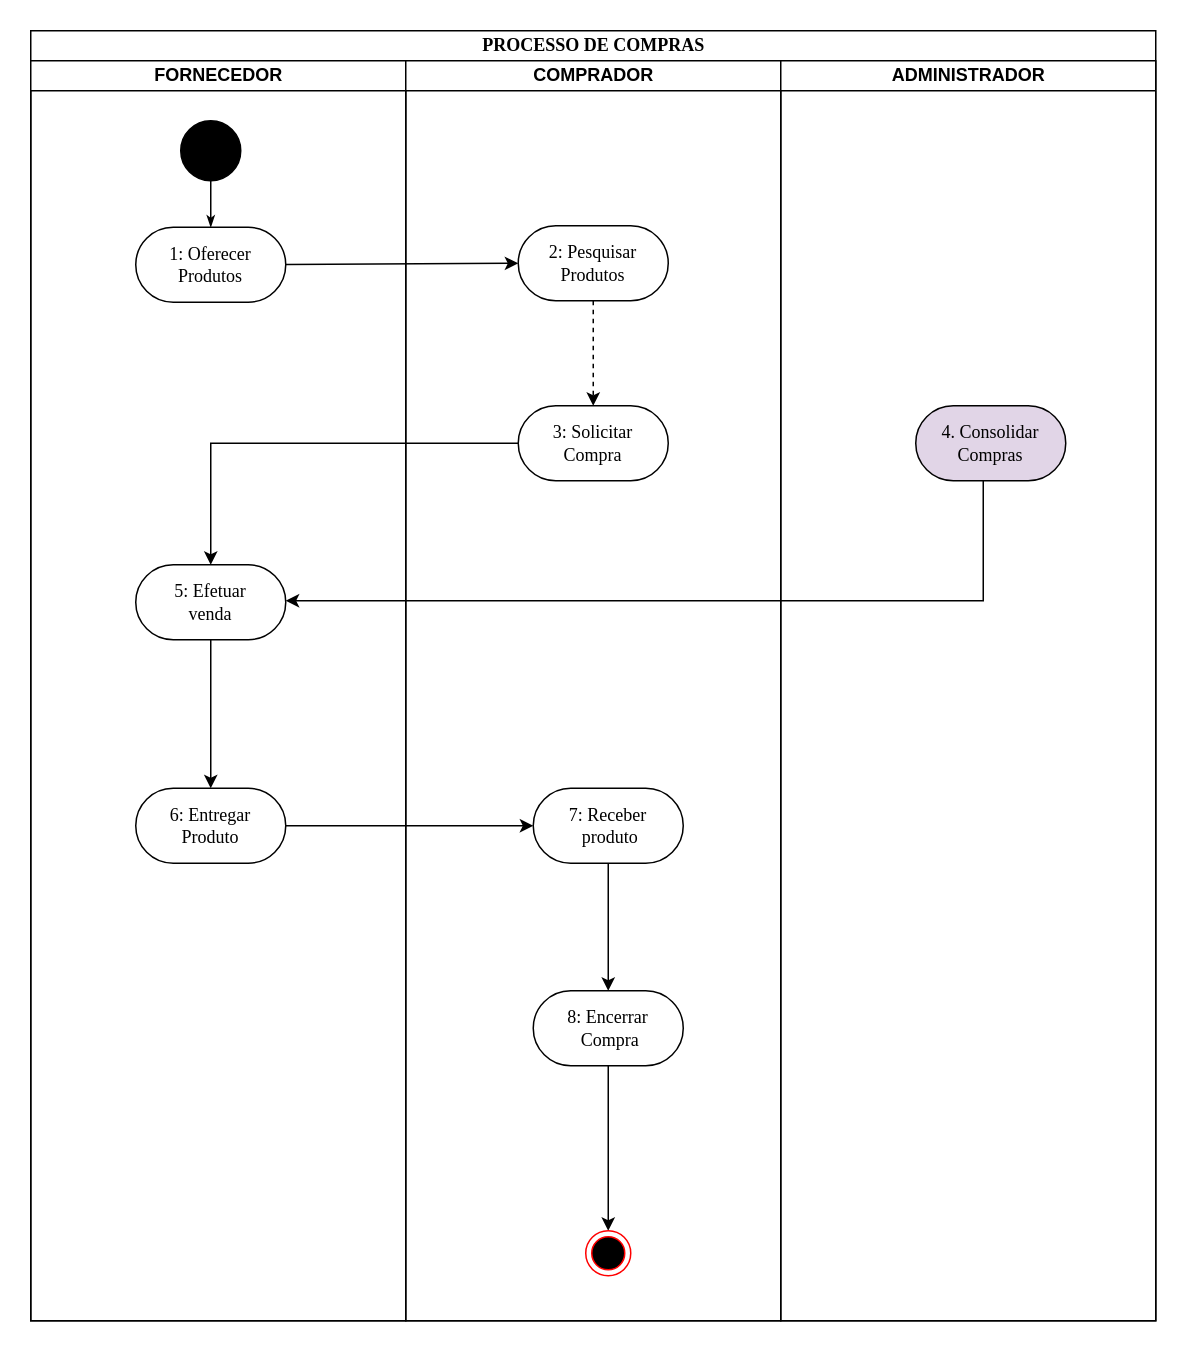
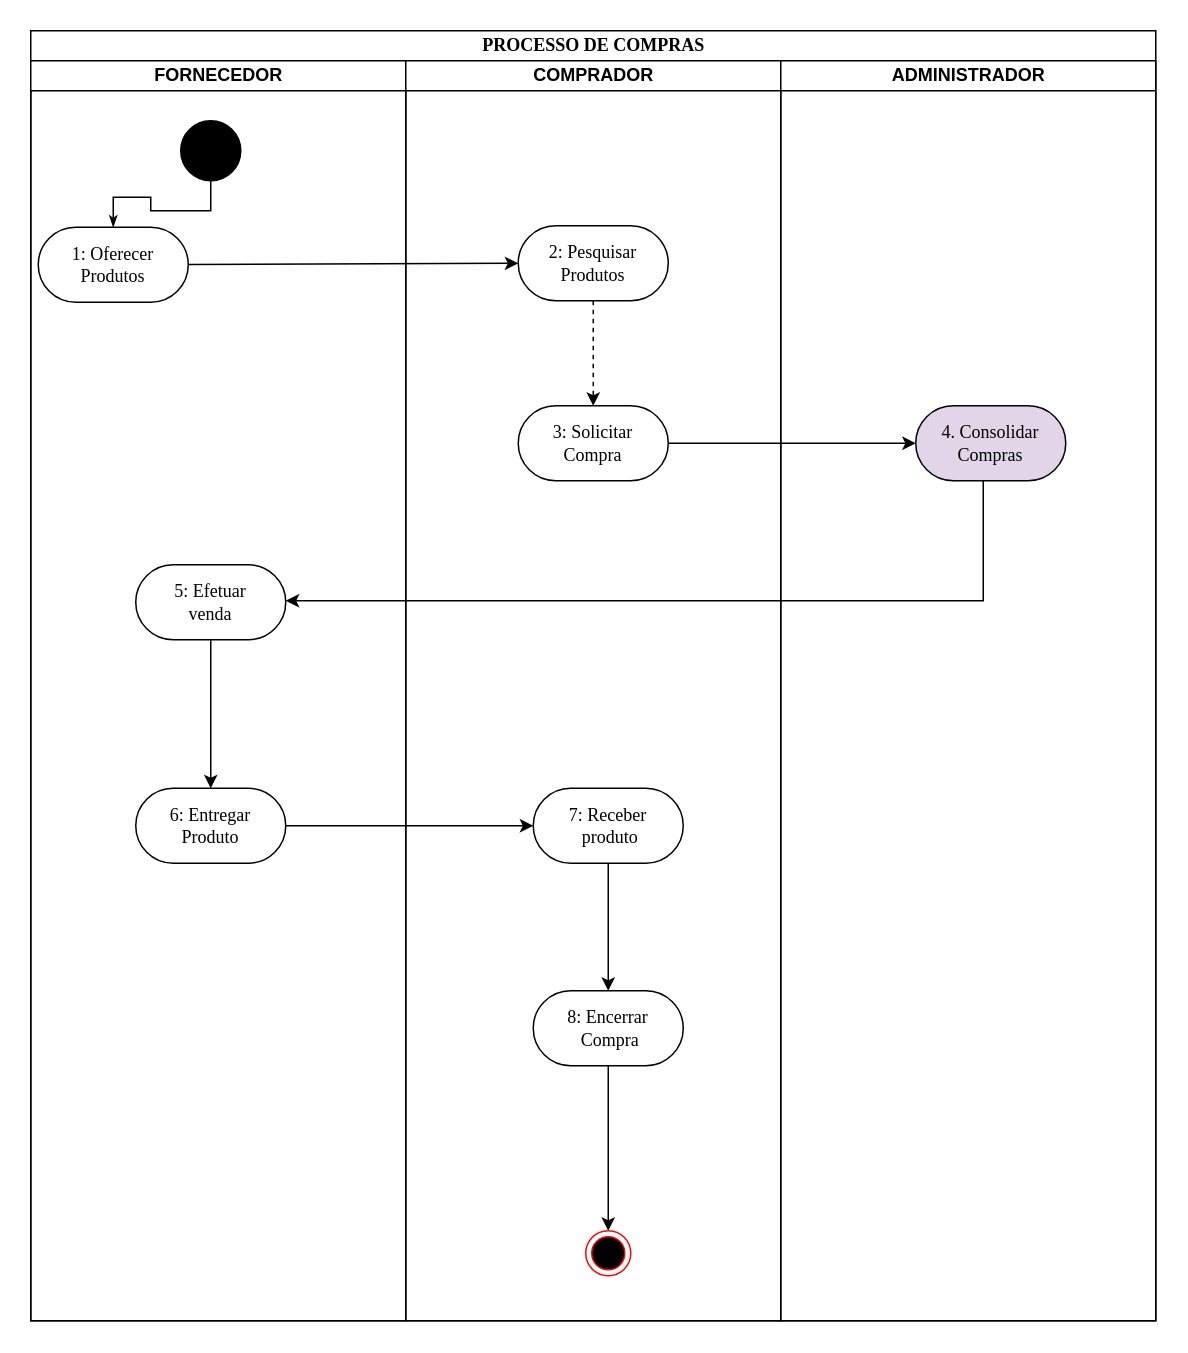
- <mxCell id="5" value="1: Oferecer&lt;br&gt;Produtos" style="rounded=1;whiteSpace=wrap;html=1;shadow=0;comic=0;labelBackgroundColor=none;strokeWidth=1;fontFamily=Verdana;fontSize=12;align=center;arcSize=50;" parent="3" vertex="1"><mxGeometry x="70" y="111" width="100" height="50" as="geometry" /></mxCell>
+ <mxCell id="5" value="1: Oferecer&lt;br&gt;Produtos" style="rounded=1;whiteSpace=wrap;html=1;shadow=0;comic=0;labelBackgroundColor=none;strokeWidth=1;fontFamily=Verdana;fontSize=12;align=center;arcSize=50;" parent="3" vertex="1"><mxGeometry x="5" y="111" width="100" height="50" as="geometry" /></mxCell>
- <mxCell id="21" style="edgeStyle=orthogonalEdgeStyle;rounded=0;orthogonalLoop=1;jettySize=auto;html=1;" parent="2" source="13" target="8" edge="1"><mxGeometry relative="1" as="geometry" /></mxCell>
+ <mxCell id="21" style="edgeStyle=orthogonalEdgeStyle;rounded=0;orthogonalLoop=1;jettySize=auto;html=1;entryX=0;entryY=0.5;entryDx=0;entryDy=0;" parent="2" source="13" target="20" edge="1"><mxGeometry relative="1" as="geometry" /></mxCell>
